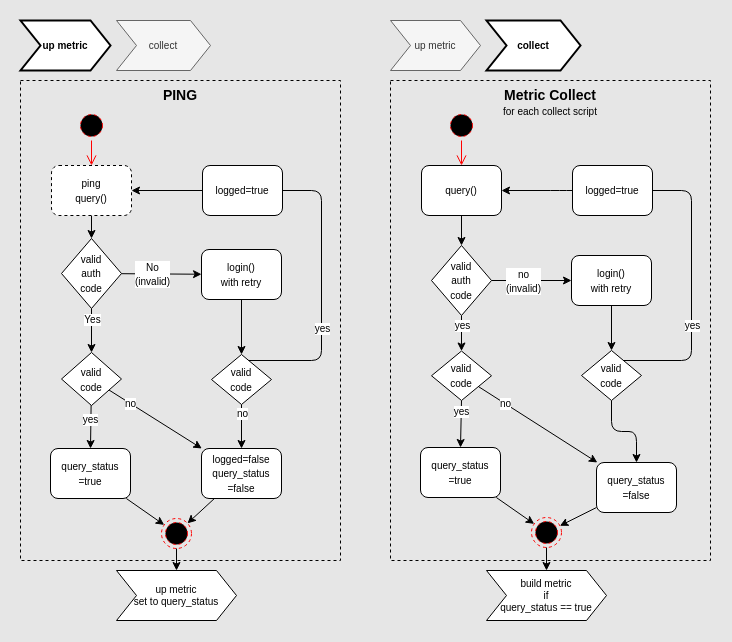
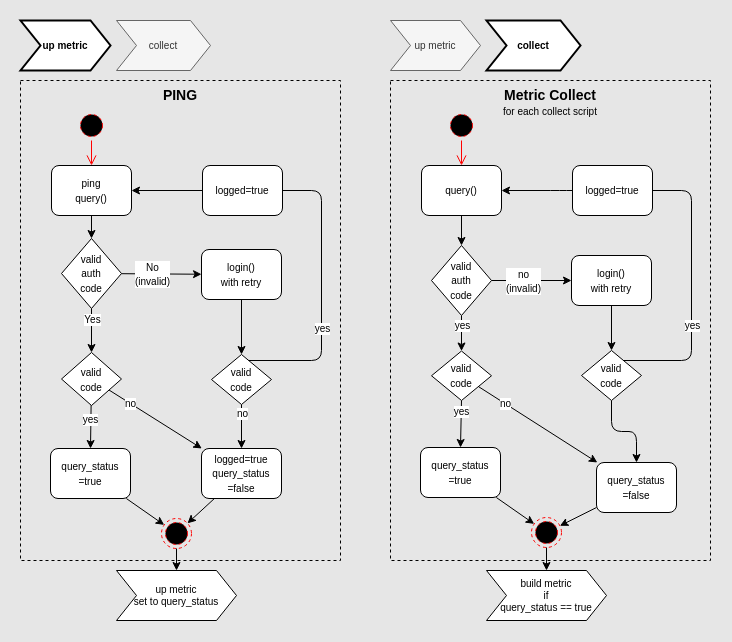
- <mxCell id="4" value="&lt;font style=&quot;font-size: 10px&quot;&gt;ping&lt;br&gt;query()&lt;/font&gt;" style="rounded=1;whiteSpace=wrap;html=1;dashed=1;" parent="1" vertex="1"><mxGeometry x="51" y="165" width="80" height="50" as="geometry" /></mxCell>
+ <mxCell id="4" value="&lt;font style=&quot;font-size: 10px&quot;&gt;ping&lt;br&gt;query()&lt;/font&gt;" style="rounded=1;whiteSpace=wrap;html=1;" parent="1" vertex="1"><mxGeometry x="51" y="165" width="80" height="50" as="geometry" /></mxCell>
- <mxCell id="17" value="&lt;font style=&quot;font-size: 10px&quot;&gt;logged=false&lt;br&gt;query_status&lt;br&gt;=false&lt;/font&gt;" style="rounded=1;whiteSpace=wrap;html=1;" parent="1" vertex="1"><mxGeometry x="201" y="448" width="80" height="50" as="geometry" /></mxCell>
+ <mxCell id="17" value="&lt;font style=&quot;font-size: 10px&quot;&gt;logged=true&lt;br&gt;query_status&lt;br&gt;=false&lt;/font&gt;" style="rounded=1;whiteSpace=wrap;html=1;" parent="1" vertex="1"><mxGeometry x="201" y="448" width="80" height="50" as="geometry" /></mxCell>
